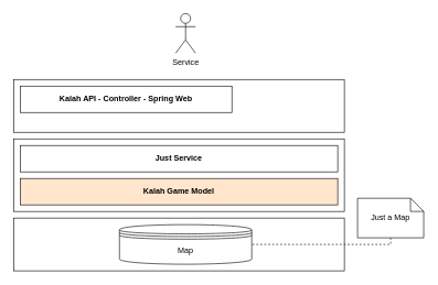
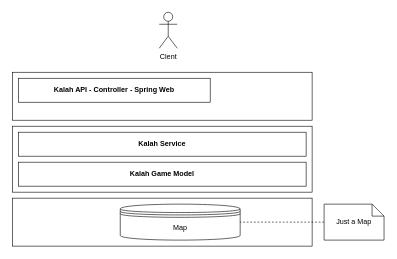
- <mxCell id="9" value="Service" style="shape=umlActor;verticalLabelPosition=bottom;verticalAlign=top;html=1;outlineConnect=0;" vertex="1" parent="1"><mxGeometry x="265" y="20" width="30" height="60" as="geometry" /></mxCell>
+ <mxCell id="9" value="Clent" style="shape=umlActor;verticalLabelPosition=bottom;verticalAlign=top;html=1;outlineConnect=0;" vertex="1" parent="1"><mxGeometry x="265" y="20" width="30" height="60" as="geometry" /></mxCell>
- <mxCell id="6" value="&lt;b&gt;Just Service&lt;/b&gt;" style="rounded=0;whiteSpace=wrap;html=1;" vertex="1" parent="1"><mxGeometry x="30" y="220" width="480" height="40" as="geometry" /></mxCell>
+ <mxCell id="6" value="&lt;b&gt;Kalah Service&lt;/b&gt;" style="rounded=0;whiteSpace=wrap;html=1;" vertex="1" parent="1"><mxGeometry x="30" y="220" width="480" height="40" as="geometry" /></mxCell>
- <mxCell id="8" value="&lt;b&gt;Kalah Game Model&lt;/b&gt;" style="rounded=0;whiteSpace=wrap;html=1;fillColor=#ffe6cc;" vertex="1" parent="1"><mxGeometry x="30" y="270" width="480" height="40" as="geometry" /></mxCell>
+ <mxCell id="8" value="&lt;b&gt;Kalah Game Model&lt;/b&gt;" style="rounded=0;whiteSpace=wrap;html=1;" vertex="1" parent="1"><mxGeometry x="30" y="270" width="480" height="40" as="geometry" /></mxCell>
- <mxCell id="11" value="Just a Map" style="shape=note;size=20;whiteSpace=wrap;html=1;" vertex="1" parent="1"><mxGeometry x="540" y="300" width="100" height="60" as="geometry" /></mxCell>
+ <mxCell id="11" value="Just a Map" style="shape=note;size=20;whiteSpace=wrap;html=1;" vertex="1" parent="1"><mxGeometry x="540" y="340" width="100" height="60" as="geometry" /></mxCell>
- <mxCell id="7" value="Map" style="shape=datastore;whiteSpace=wrap;html=1;" vertex="1" parent="1"><mxGeometry x="180" y="340" width="200" height="60" as="geometry" /></mxCell>
+ <mxCell id="7" value="Map" style="shape=datastore;whiteSpace=wrap;html=1;" vertex="1" parent="1"><mxGeometry x="200" y="340" width="200" height="60" as="geometry" /></mxCell>
